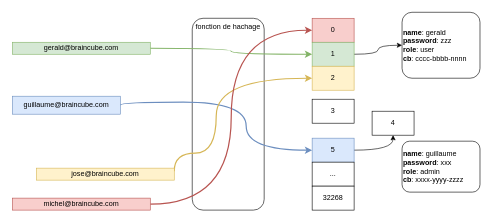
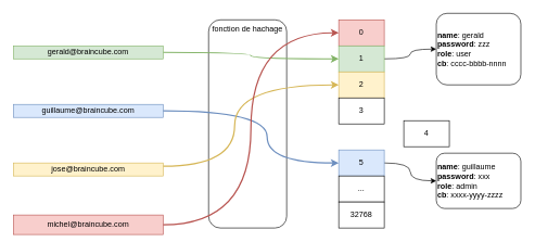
- <mxCell id="16" value="guillaume@braincube.com" style="text;html=1;strokeColor=#6c8ebf;fillColor=#dae8fc;align=center;verticalAlign=middle;whiteSpace=wrap;rounded=0;" vertex="1" parent="1"><mxGeometry x="20" y="160" width="180" height="30" as="geometry" /></mxCell>
+ <mxCell id="16" value="guillaume@braincube.com" style="text;html=1;strokeColor=#6c8ebf;fillColor=#dae8fc;align=center;verticalAlign=middle;whiteSpace=wrap;rounded=0;" vertex="1" parent="1"><mxGeometry x="20" y="160" width="230" height="20" as="geometry" /></mxCell>
- <mxCell id="6" value="3" style="rounded=0;whiteSpace=wrap;html=1;" vertex="1" parent="1"><mxGeometry x="520" y="165" width="70" height="40" as="geometry" /></mxCell>
+ <mxCell id="6" value="3" style="rounded=0;whiteSpace=wrap;html=1;" vertex="1" parent="1"><mxGeometry x="520" y="150" width="70" height="40" as="geometry" /></mxCell>
- <mxCell id="8" style="edgeStyle=orthogonalEdgeStyle;curved=1;orthogonalLoop=1;jettySize=auto;html=1;exitX=1;exitY=0.5;exitDx=0;exitDy=0;strokeWidth=1;" edge="1" parent="1" source="9" target="7"><mxGeometry relative="1" as="geometry" /></mxCell>
+ <mxCell id="8" style="edgeStyle=orthogonalEdgeStyle;curved=1;orthogonalLoop=1;jettySize=auto;html=1;exitX=1;exitY=0.5;exitDx=0;exitDy=0;entryX=0;entryY=0.5;entryDx=0;entryDy=0;strokeWidth=1;" edge="1" parent="1" source="9" target="21"><mxGeometry relative="1" as="geometry" /></mxCell>
- <mxCell id="18" value="jose@braincube.com" style="text;html=1;strokeColor=#d6b656;fillColor=#fff2cc;align=center;verticalAlign=middle;whiteSpace=wrap;rounded=0;" vertex="1" parent="1"><mxGeometry x="60" y="280" width="230" height="20" as="geometry" /></mxCell>
+ <mxCell id="18" value="jose@braincube.com" style="text;html=1;strokeColor=#d6b656;fillColor=#fff2cc;align=center;verticalAlign=middle;whiteSpace=wrap;rounded=0;" vertex="1" parent="1"><mxGeometry x="20" y="250" width="230" height="20" as="geometry" /></mxCell>
- <mxCell id="11" value="32268" style="rounded=0;whiteSpace=wrap;html=1;" vertex="1" parent="1"><mxGeometry x="520" y="310" width="70" height="40" as="geometry" /></mxCell>
+ <mxCell id="11" value="32768" style="rounded=0;whiteSpace=wrap;html=1;" vertex="1" parent="1"><mxGeometry x="520" y="310" width="70" height="40" as="geometry" /></mxCell>
- <mxCell id="20" value="michel@braincube.com" style="text;html=1;strokeColor=#b85450;fillColor=#f8cecc;align=center;verticalAlign=middle;whiteSpace=wrap;rounded=0;" vertex="1" parent="1"><mxGeometry x="20" y="330" width="230" height="20" as="geometry" /></mxCell>
+ <mxCell id="20" value="michel@braincube.com" style="text;html=1;strokeColor=#b85450;fillColor=#f8cecc;align=center;verticalAlign=middle;whiteSpace=wrap;rounded=0;" vertex="1" parent="1"><mxGeometry x="20" y="330" width="230" height="30" as="geometry" /></mxCell>
